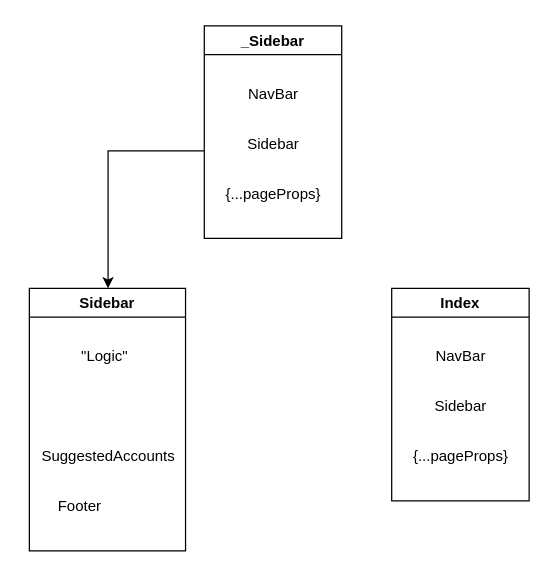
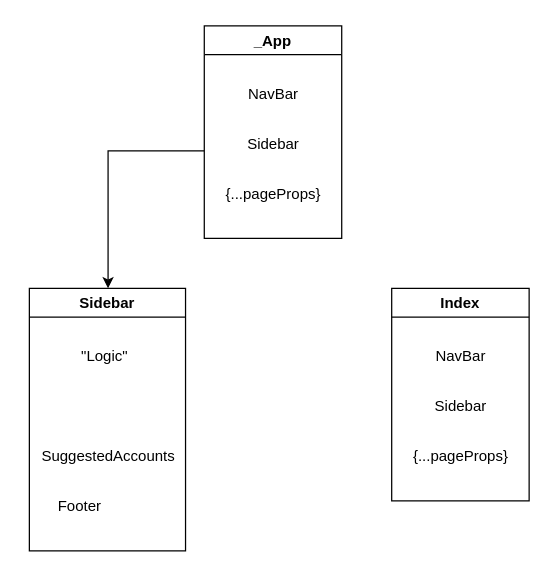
- <mxCell id="3" value="_Sidebar" style="swimlane;" vertex="1" parent="1"><mxGeometry x="163" y="20" width="110" height="170" as="geometry" /></mxCell>
+ <mxCell id="3" value="_App" style="swimlane;" vertex="1" parent="1"><mxGeometry x="163" y="20" width="110" height="170" as="geometry" /></mxCell>
